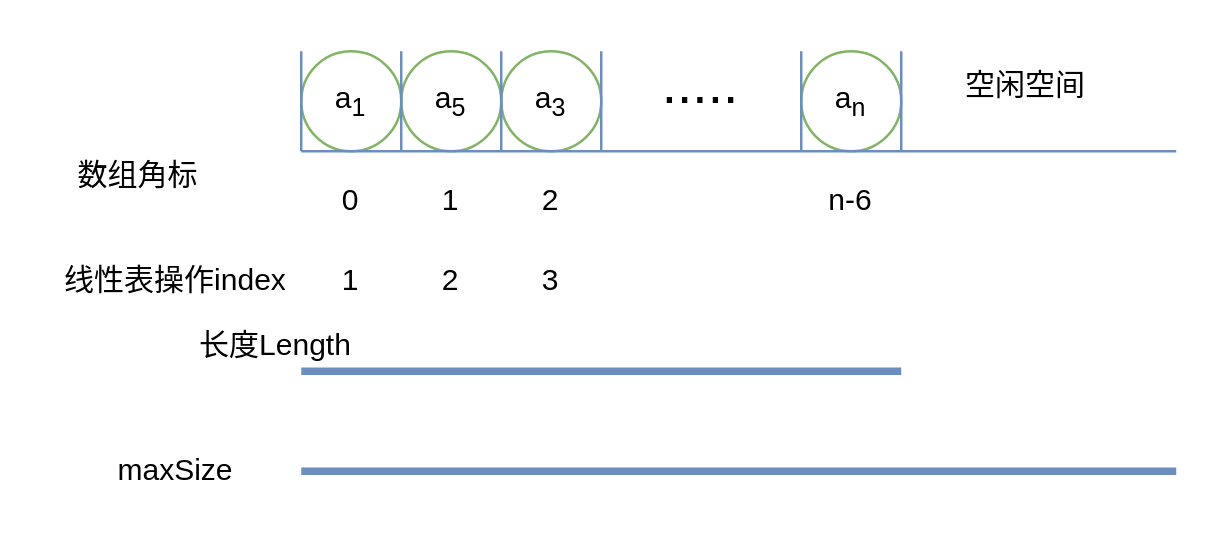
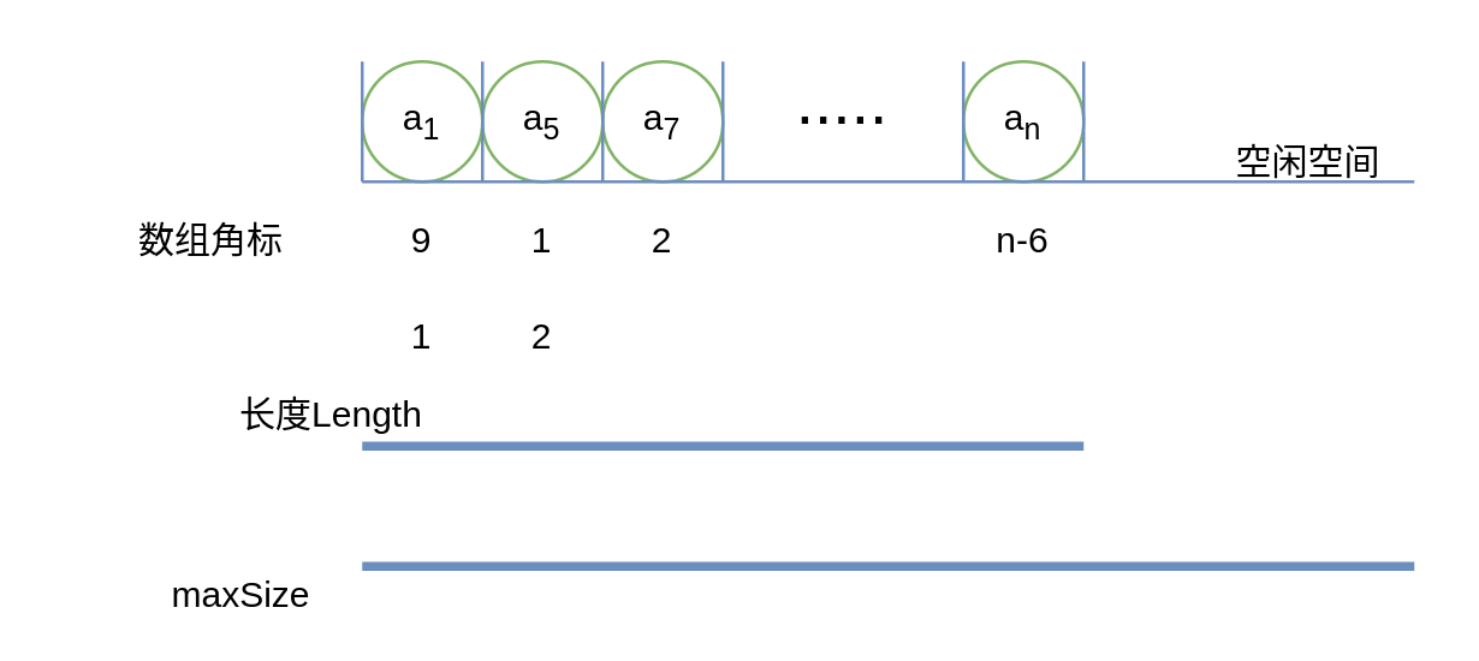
- <mxCell id="14" value="空闲空间" style="text;html=1;strokeColor=none;fillColor=none;align=center;verticalAlign=middle;whiteSpace=wrap;rounded=0;fontSize=12;" parent="1" vertex="1"><mxGeometry x="380" y="24" width="60" height="20" as="geometry" /></mxCell>
+ <mxCell id="14" value="空闲空间" style="text;html=1;strokeColor=none;fillColor=none;align=center;verticalAlign=middle;whiteSpace=wrap;rounded=0;fontSize=12;" parent="1" vertex="1"><mxGeometry x="405" y="44" width="60" height="20" as="geometry" /></mxCell>
- <mxCell id="4" value="a&lt;sub&gt;3&lt;/sub&gt;" style="ellipse;whiteSpace=wrap;html=1;aspect=fixed;fillColor=none;strokeColor=#82b366;" parent="1" vertex="1"><mxGeometry x="200" y="20" width="40" height="40" as="geometry" /></mxCell>
+ <mxCell id="4" value="a&lt;sub&gt;7&lt;/sub&gt;" style="ellipse;whiteSpace=wrap;html=1;aspect=fixed;fillColor=none;strokeColor=#82b366;" parent="1" vertex="1"><mxGeometry x="200" y="20" width="40" height="40" as="geometry" /></mxCell>
- <mxCell id="15" value="数组角标" style="text;html=1;strokeColor=none;fillColor=none;align=center;verticalAlign=middle;whiteSpace=wrap;rounded=0;fontSize=12;" parent="1" vertex="1"><mxGeometry x="25" y="60" width="60" height="20" as="geometry" /></mxCell>
+ <mxCell id="15" value="数组角标" style="text;html=1;strokeColor=none;fillColor=none;align=center;verticalAlign=middle;whiteSpace=wrap;rounded=0;fontSize=12;" parent="1" vertex="1"><mxGeometry x="40" y="70" width="60" height="20" as="geometry" /></mxCell>
- <mxCell id="16" value="0" style="text;html=1;strokeColor=none;fillColor=none;align=center;verticalAlign=middle;whiteSpace=wrap;rounded=0;fontSize=12;" parent="1" vertex="1"><mxGeometry x="120" y="70" width="40" height="20" as="geometry" /></mxCell>
+ <mxCell id="16" value="9" style="text;html=1;strokeColor=none;fillColor=none;align=center;verticalAlign=middle;whiteSpace=wrap;rounded=0;fontSize=12;" parent="1" vertex="1"><mxGeometry x="120" y="70" width="40" height="20" as="geometry" /></mxCell>
- <mxCell id="24" value="线性表操作index" style="text;html=1;strokeColor=none;fillColor=none;align=center;verticalAlign=middle;whiteSpace=wrap;rounded=0;fontSize=12;" vertex="1" parent="1"><mxGeometry x="20" y="102" width="100" height="20" as="geometry" /></mxCell>
- <mxCell id="27" value="3" style="text;html=1;strokeColor=none;fillColor=none;align=center;verticalAlign=middle;whiteSpace=wrap;rounded=0;fontSize=12;" vertex="1" parent="1"><mxGeometry x="200" y="102" width="40" height="20" as="geometry" /></mxCell>
- <mxCell id="22" value="maxSize" style="text;html=1;strokeColor=none;fillColor=none;align=center;verticalAlign=middle;whiteSpace=wrap;rounded=0;fontSize=12;" parent="1" vertex="1"><mxGeometry x="40" y="178" width="60" height="20" as="geometry" /></mxCell>
+ <mxCell id="22" value="maxSize" style="text;html=1;strokeColor=none;fillColor=none;align=center;verticalAlign=middle;whiteSpace=wrap;rounded=0;fontSize=12;" parent="1" vertex="1"><mxGeometry x="50" y="188" width="60" height="20" as="geometry" /></mxCell>
